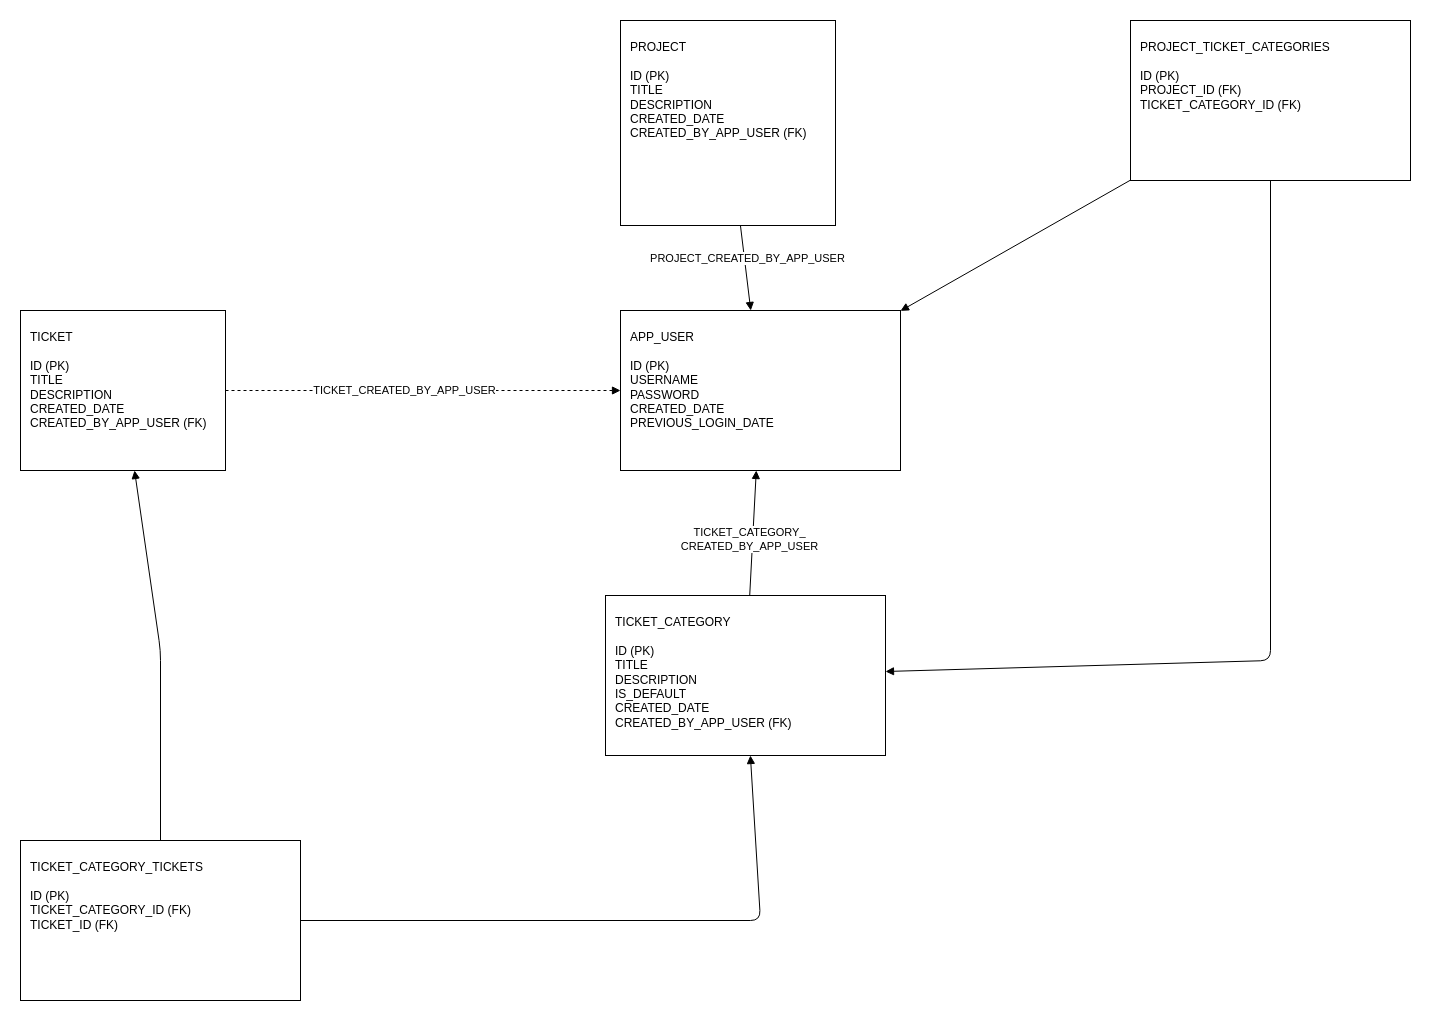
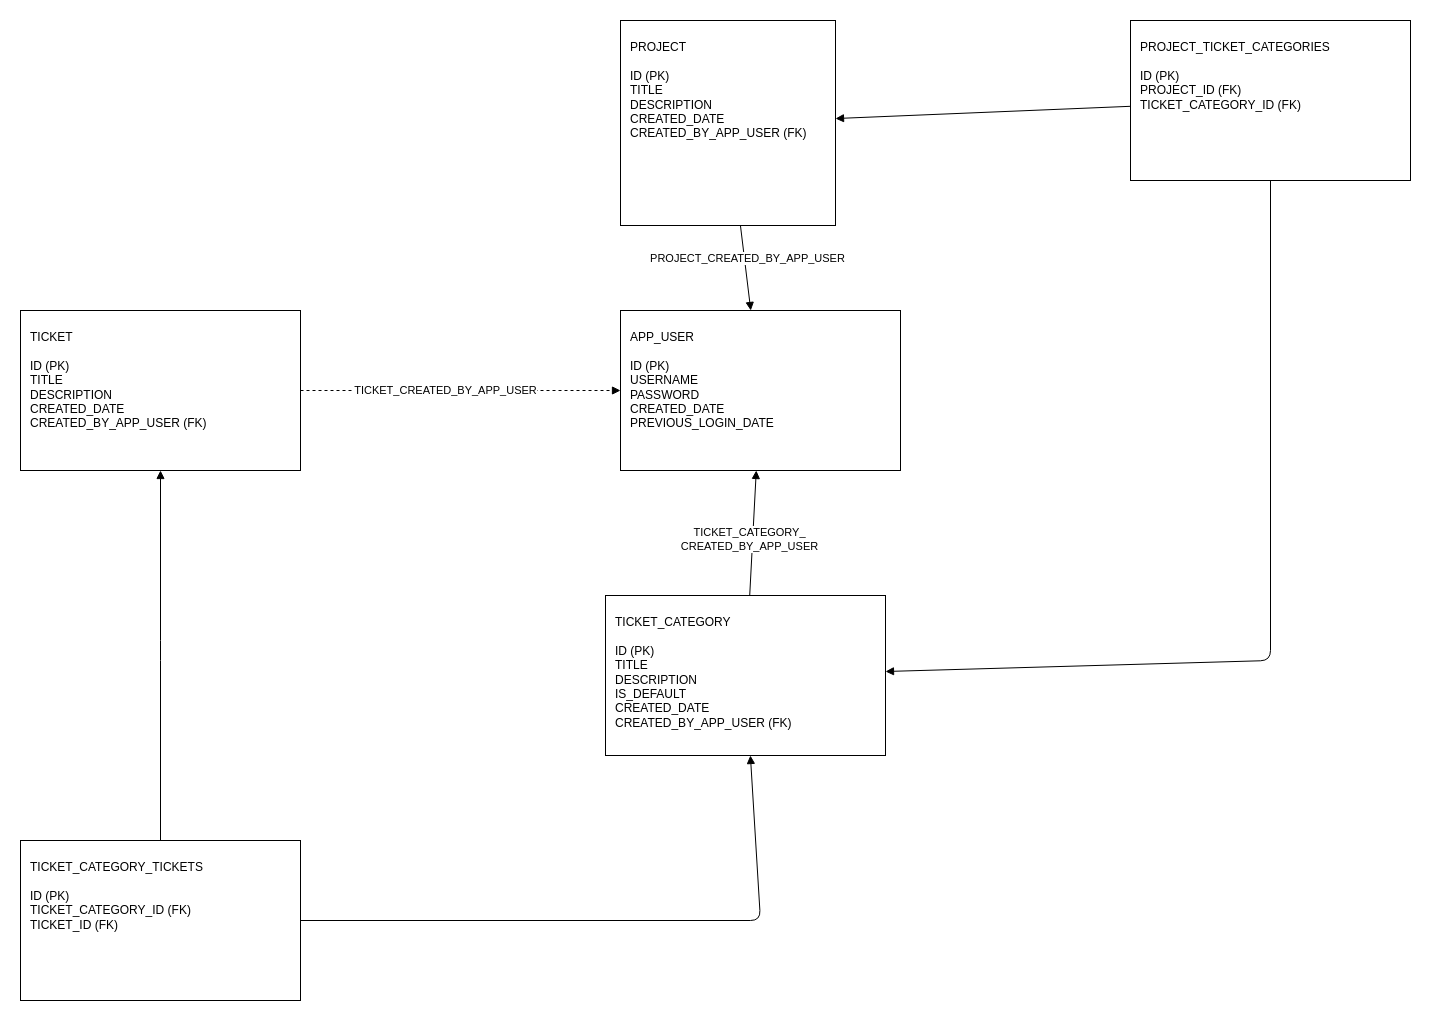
- <mxCell id="16" value="" style="endArrow=block;endFill=1;strokeColor=#000000;align=left;verticalAlign=top;convertToSvg=0;spacing=10;spacingTop=5;spacingBottom=0;" edge="1" parent="1" source="7" target="2"><mxGeometry relative="1" as="geometry" /></mxCell>
+ <mxCell id="16" value="" style="endArrow=block;endFill=1;strokeColor=#000000;align=left;verticalAlign=top;convertToSvg=0;spacing=10;spacingTop=5;spacingBottom=0;" edge="1" parent="1" source="7" target="4"><mxGeometry relative="1" as="geometry" /></mxCell>
- <mxCell id="3" value="TICKET&#10;&#10;ID (PK)&#10;TITLE&#10;DESCRIPTION&#10;CREATED_DATE&#10;CREATED_BY_APP_USER (FK)" style="shape=entityRelation;whiteSpace=wrap;align=left;verticalAlign=top;convertToSvg=0;spacing=10;spacingTop=5;spacingBottom=0;" vertex="1" parent="1"><mxGeometry x="20" y="310" width="205" height="160" as="geometry" /></mxCell>
+ <mxCell id="3" value="TICKET&#10;&#10;ID (PK)&#10;TITLE&#10;DESCRIPTION&#10;CREATED_DATE&#10;CREATED_BY_APP_USER (FK)" style="shape=entityRelation;whiteSpace=wrap;align=left;verticalAlign=top;convertToSvg=0;spacing=10;spacingTop=5;spacingBottom=0;" vertex="1" parent="1"><mxGeometry x="20" y="310" width="280" height="160" as="geometry" /></mxCell>
